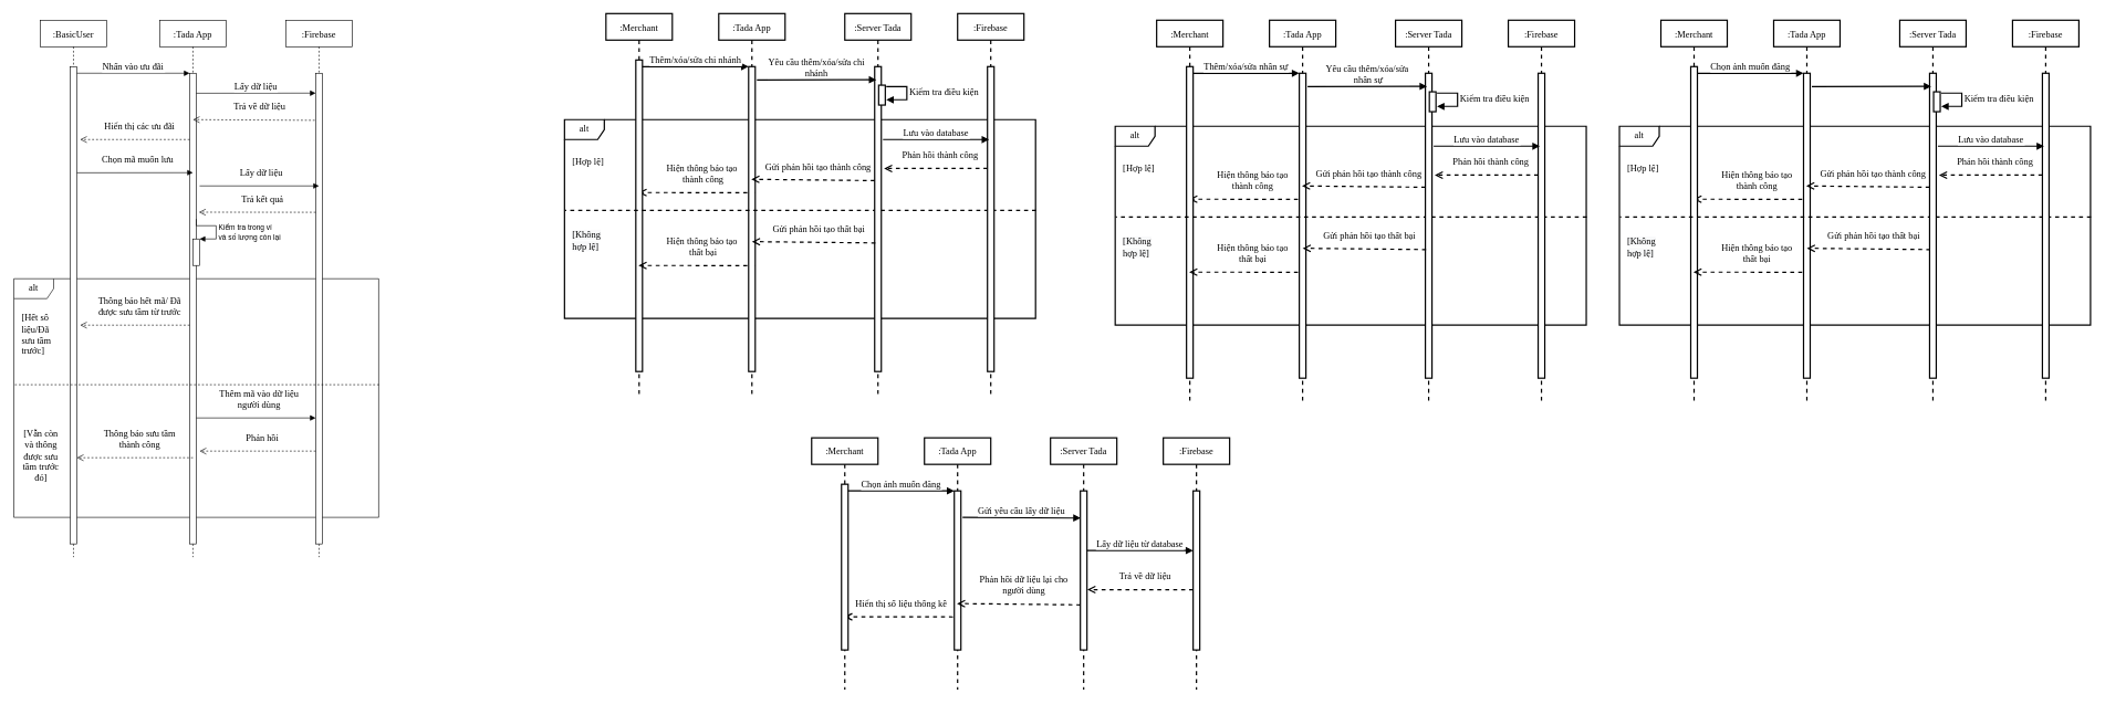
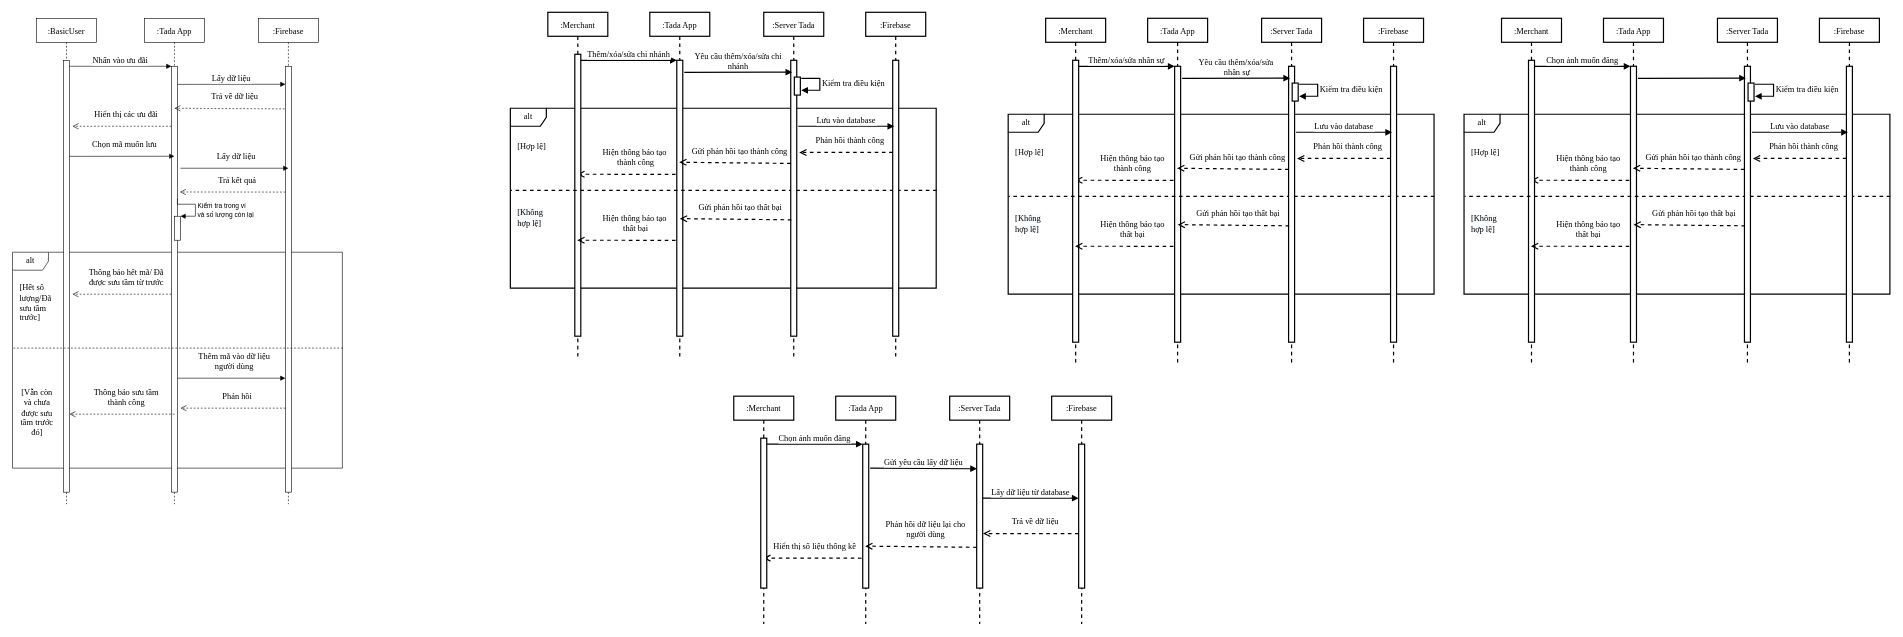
- <mxCell id="22" value="&lt;span style=&quot;color: rgb(0 , 0 , 0) ; font-size: 14px ; font-style: normal ; font-weight: 400 ; letter-spacing: normal ; text-align: center ; text-indent: 0px ; text-transform: none ; word-spacing: 0px ; display: inline ; float: none ; background-color: rgb(255 , 255 , 255)&quot;&gt;[Hết sô liệu/Đã sưu tầm trước]&lt;/span&gt;" style="text;whiteSpace=wrap;html=1;fontSize=14;fontFamily=Times New Roman;" parent="1" vertex="1"><mxGeometry x="30" y="465" width="60" height="50" as="geometry" /></mxCell>
+ <mxCell id="22" value="&lt;span style=&quot;color: rgb(0 , 0 , 0) ; font-size: 14px ; font-style: normal ; font-weight: 400 ; letter-spacing: normal ; text-align: center ; text-indent: 0px ; text-transform: none ; word-spacing: 0px ; display: inline ; float: none ; background-color: rgb(255 , 255 , 255)&quot;&gt;[Hết sô lượng/Đã sưu tầm trước]&lt;/span&gt;" style="text;whiteSpace=wrap;html=1;fontSize=14;fontFamily=Times New Roman;" parent="1" vertex="1"><mxGeometry x="30" y="465" width="60" height="50" as="geometry" /></mxCell>
- <mxCell id="24" value="&lt;div style=&quot;text-align: center&quot;&gt;&lt;span style=&quot;background-color: rgb(255 , 255 , 255)&quot;&gt;[Vẫn còn và thông được sưu tầm trước đó]&lt;/span&gt;&lt;/div&gt;" style="text;whiteSpace=wrap;html=1;fontSize=14;fontFamily=Times New Roman;" parent="1" vertex="1"><mxGeometry x="30" y="640" width="60" height="50" as="geometry" /></mxCell>
+ <mxCell id="24" value="&lt;div style=&quot;text-align: center&quot;&gt;&lt;span style=&quot;background-color: rgb(255 , 255 , 255)&quot;&gt;[Vẫn còn và chưa được sưu tầm trước đó]&lt;/span&gt;&lt;/div&gt;" style="text;whiteSpace=wrap;html=1;fontSize=14;fontFamily=Times New Roman;" parent="1" vertex="1"><mxGeometry x="30" y="640" width="60" height="50" as="geometry" /></mxCell>
